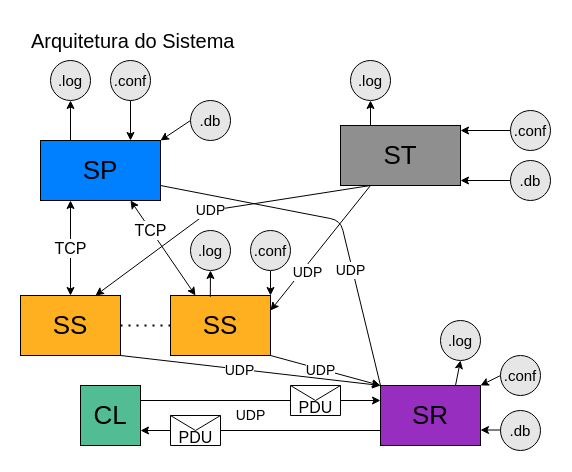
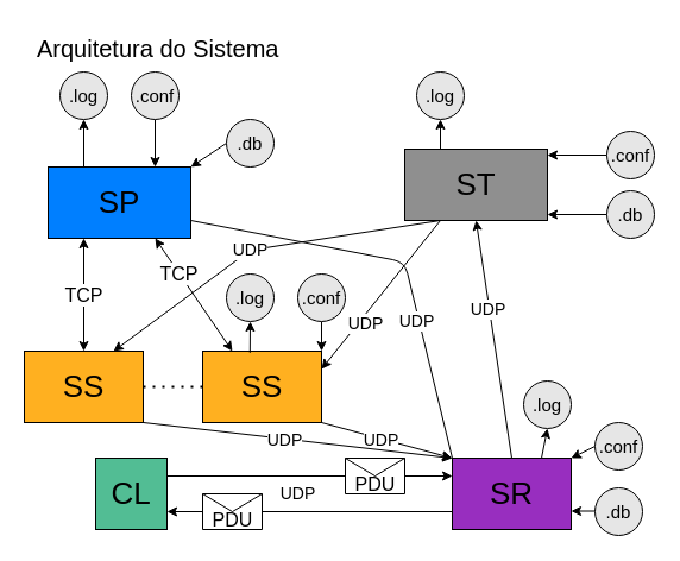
+ <mxCell id="36" value="UDP" style="endArrow=classic;html=1;rounded=1;labelBorderColor=none;fontSize=14;entryX=0.5;entryY=1;entryDx=0;entryDy=0;exitX=0.5;exitY=0;exitDx=0;exitDy=0;" edge="1" parent="1" source="21" target="22"><mxGeometry x="0.252" y="1" relative="1" as="geometry"><mxPoint x="390" y="440" as="sourcePoint" /><mxPoint x="150" y="440" as="targetPoint" /><mxPoint as="offset" /></mxGeometry></mxCell>
